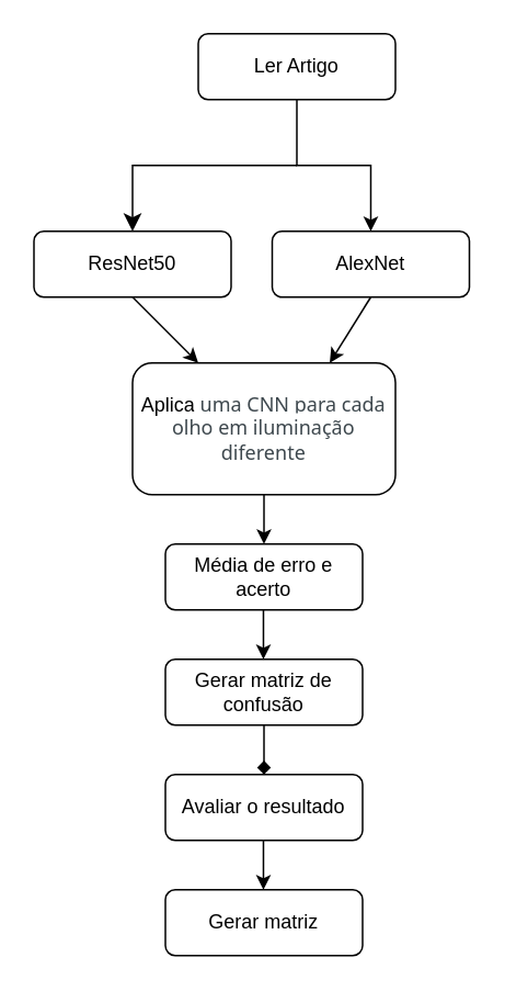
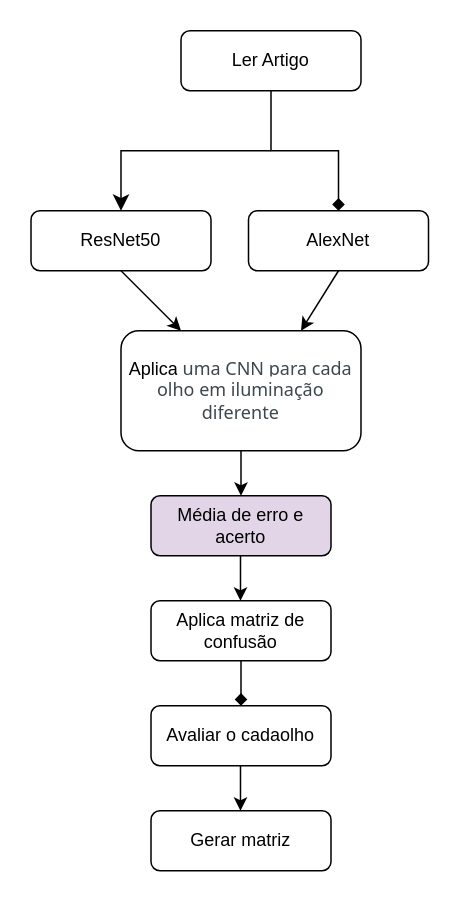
- <mxCell id="2" value="" style="edgeStyle=orthogonalEdgeStyle;rounded=0;orthogonalLoop=1;jettySize=auto;html=1;" edge="1" parent="1" source="3" target="5"><mxGeometry relative="1" as="geometry" /></mxCell>
+ <mxCell id="2" value="" style="edgeStyle=orthogonalEdgeStyle;rounded=0;orthogonalLoop=1;jettySize=auto;html=1;endArrow=diamond;" edge="1" parent="1" source="3" target="5"><mxGeometry relative="1" as="geometry" /></mxCell>
- <mxCell id="10" value="Média de erro e acerto" style="rounded=1;whiteSpace=wrap;html=1;fontSize=12;glass=0;strokeWidth=1;shadow=0;" vertex="1" parent="1"><mxGeometry x="100" y="330" width="120" height="40" as="geometry" /></mxCell>
+ <mxCell id="10" value="Média de erro e acerto" style="rounded=1;whiteSpace=wrap;html=1;fontSize=12;glass=0;strokeWidth=1;shadow=0;fillColor=#e1d5e7;" vertex="1" parent="1"><mxGeometry x="100" y="330" width="120" height="40" as="geometry" /></mxCell>
- <mxCell id="11" value="Gerar matriz de confusão" style="rounded=1;whiteSpace=wrap;html=1;fontSize=12;glass=0;strokeWidth=1;shadow=0;" vertex="1" parent="1"><mxGeometry x="100" y="400" width="120" height="40" as="geometry" /></mxCell>
+ <mxCell id="11" value="Aplica matriz de confusão" style="rounded=1;whiteSpace=wrap;html=1;fontSize=12;glass=0;strokeWidth=1;shadow=0;" vertex="1" parent="1"><mxGeometry x="100" y="400" width="120" height="40" as="geometry" /></mxCell>
- <mxCell id="14" value="Avaliar o resultado" style="rounded=1;whiteSpace=wrap;html=1;fontSize=12;glass=0;strokeWidth=1;shadow=0;" vertex="1" parent="1"><mxGeometry x="100" y="470" width="120" height="40" as="geometry" /></mxCell>
+ <mxCell id="14" value="Avaliar o cadaolho" style="rounded=1;whiteSpace=wrap;html=1;fontSize=12;glass=0;strokeWidth=1;shadow=0;" vertex="1" parent="1"><mxGeometry x="100" y="470" width="120" height="40" as="geometry" /></mxCell>
